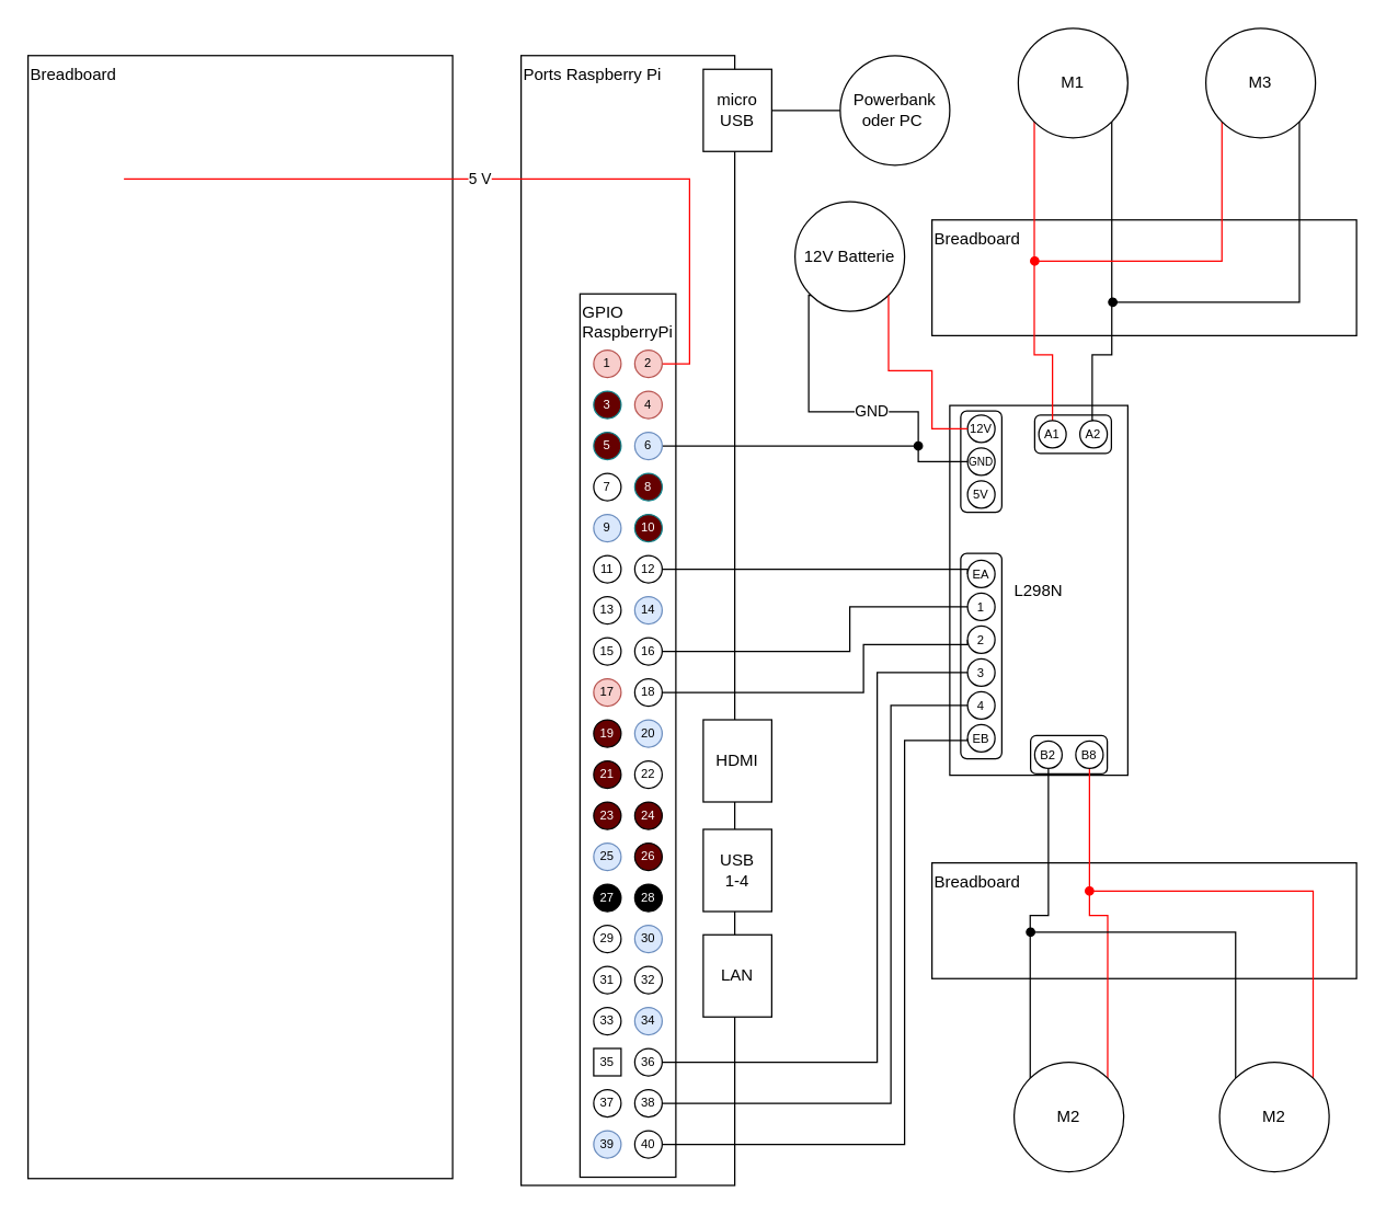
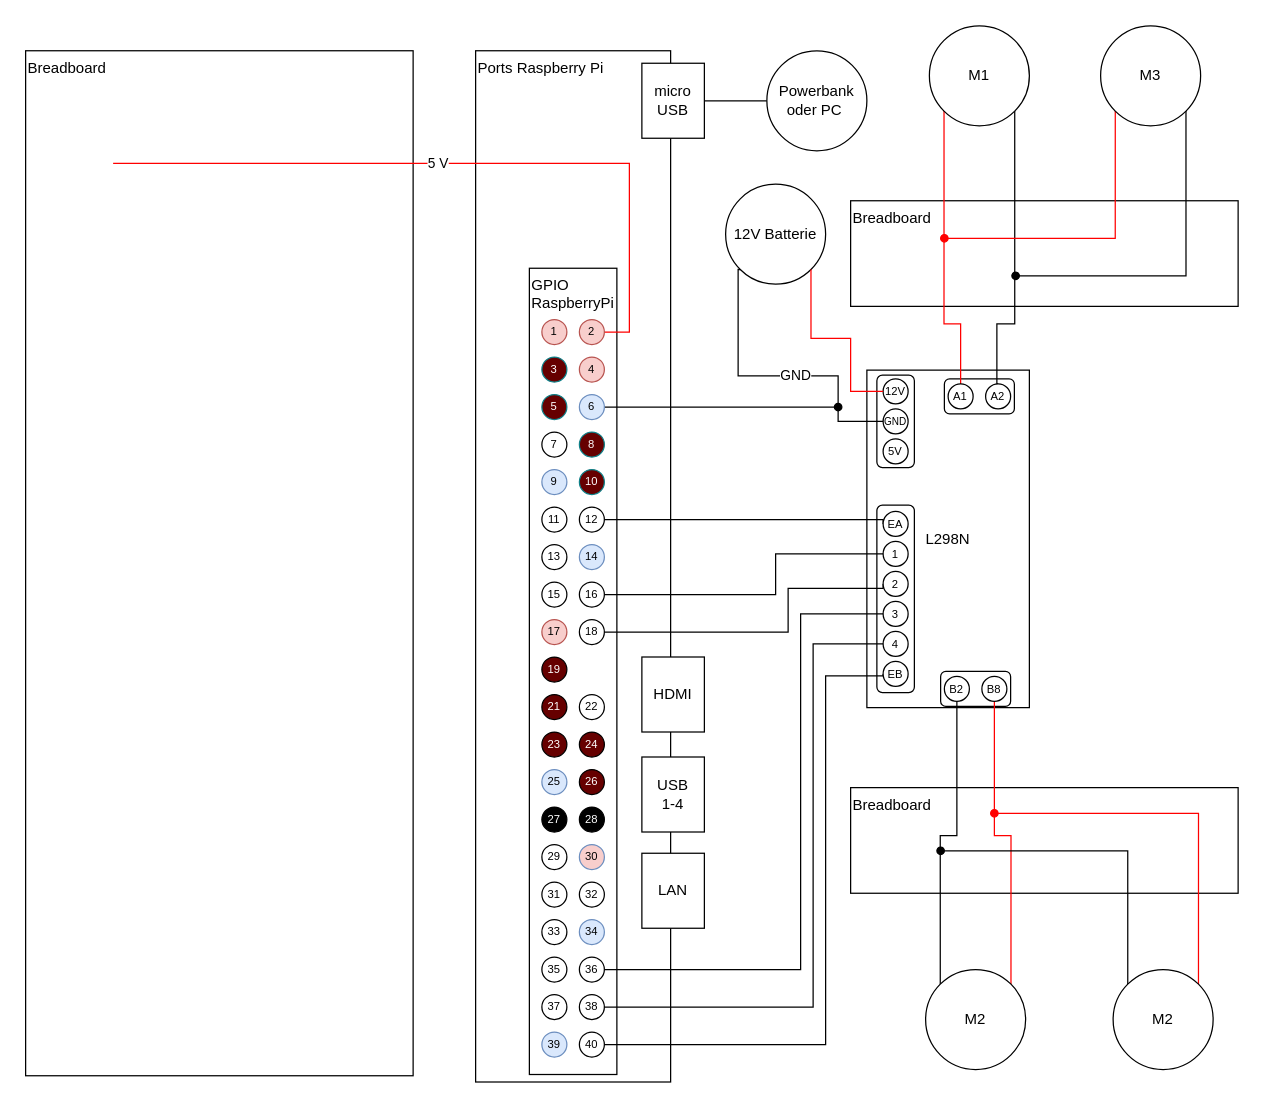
- <mxCell id="38" value="20" style="ellipse;whiteSpace=wrap;html=1;aspect=fixed;align=center;verticalAlign=middle;fontSize=9;labelBackgroundColor=none;fillColor=#dae8fc;strokeColor=#6c8ebf;" parent="1" vertex="1"><mxGeometry x="463" y="525" width="20" height="20" as="geometry" /></mxCell>
- <mxCell id="48" value="30" style="ellipse;whiteSpace=wrap;html=1;aspect=fixed;align=center;verticalAlign=middle;fontSize=9;labelBackgroundColor=none;fillColor=#dae8fc;strokeColor=#6c8ebf;" parent="1" vertex="1"><mxGeometry x="463" y="675" width="20" height="20" as="geometry" /></mxCell>
+ <mxCell id="48" value="30" style="ellipse;whiteSpace=wrap;html=1;aspect=fixed;align=center;verticalAlign=middle;fontSize=9;labelBackgroundColor=none;fillColor=#f8cecc;strokeColor=#6c8ebf;" parent="1" vertex="1"><mxGeometry x="463" y="675" width="20" height="20" as="geometry" /></mxCell>
- <mxCell id="53" value="35" style="whiteSpace=wrap;html=1;aspect=fixed;align=center;verticalAlign=middle;fontSize=9;rounded=0;" parent="1" vertex="1"><mxGeometry x="433" y="765" width="20" height="20" as="geometry" /></mxCell>
+ <mxCell id="53" value="35" style="ellipse;whiteSpace=wrap;html=1;aspect=fixed;align=center;verticalAlign=middle;fontSize=9;" parent="1" vertex="1"><mxGeometry x="433" y="765" width="20" height="20" as="geometry" /></mxCell>
